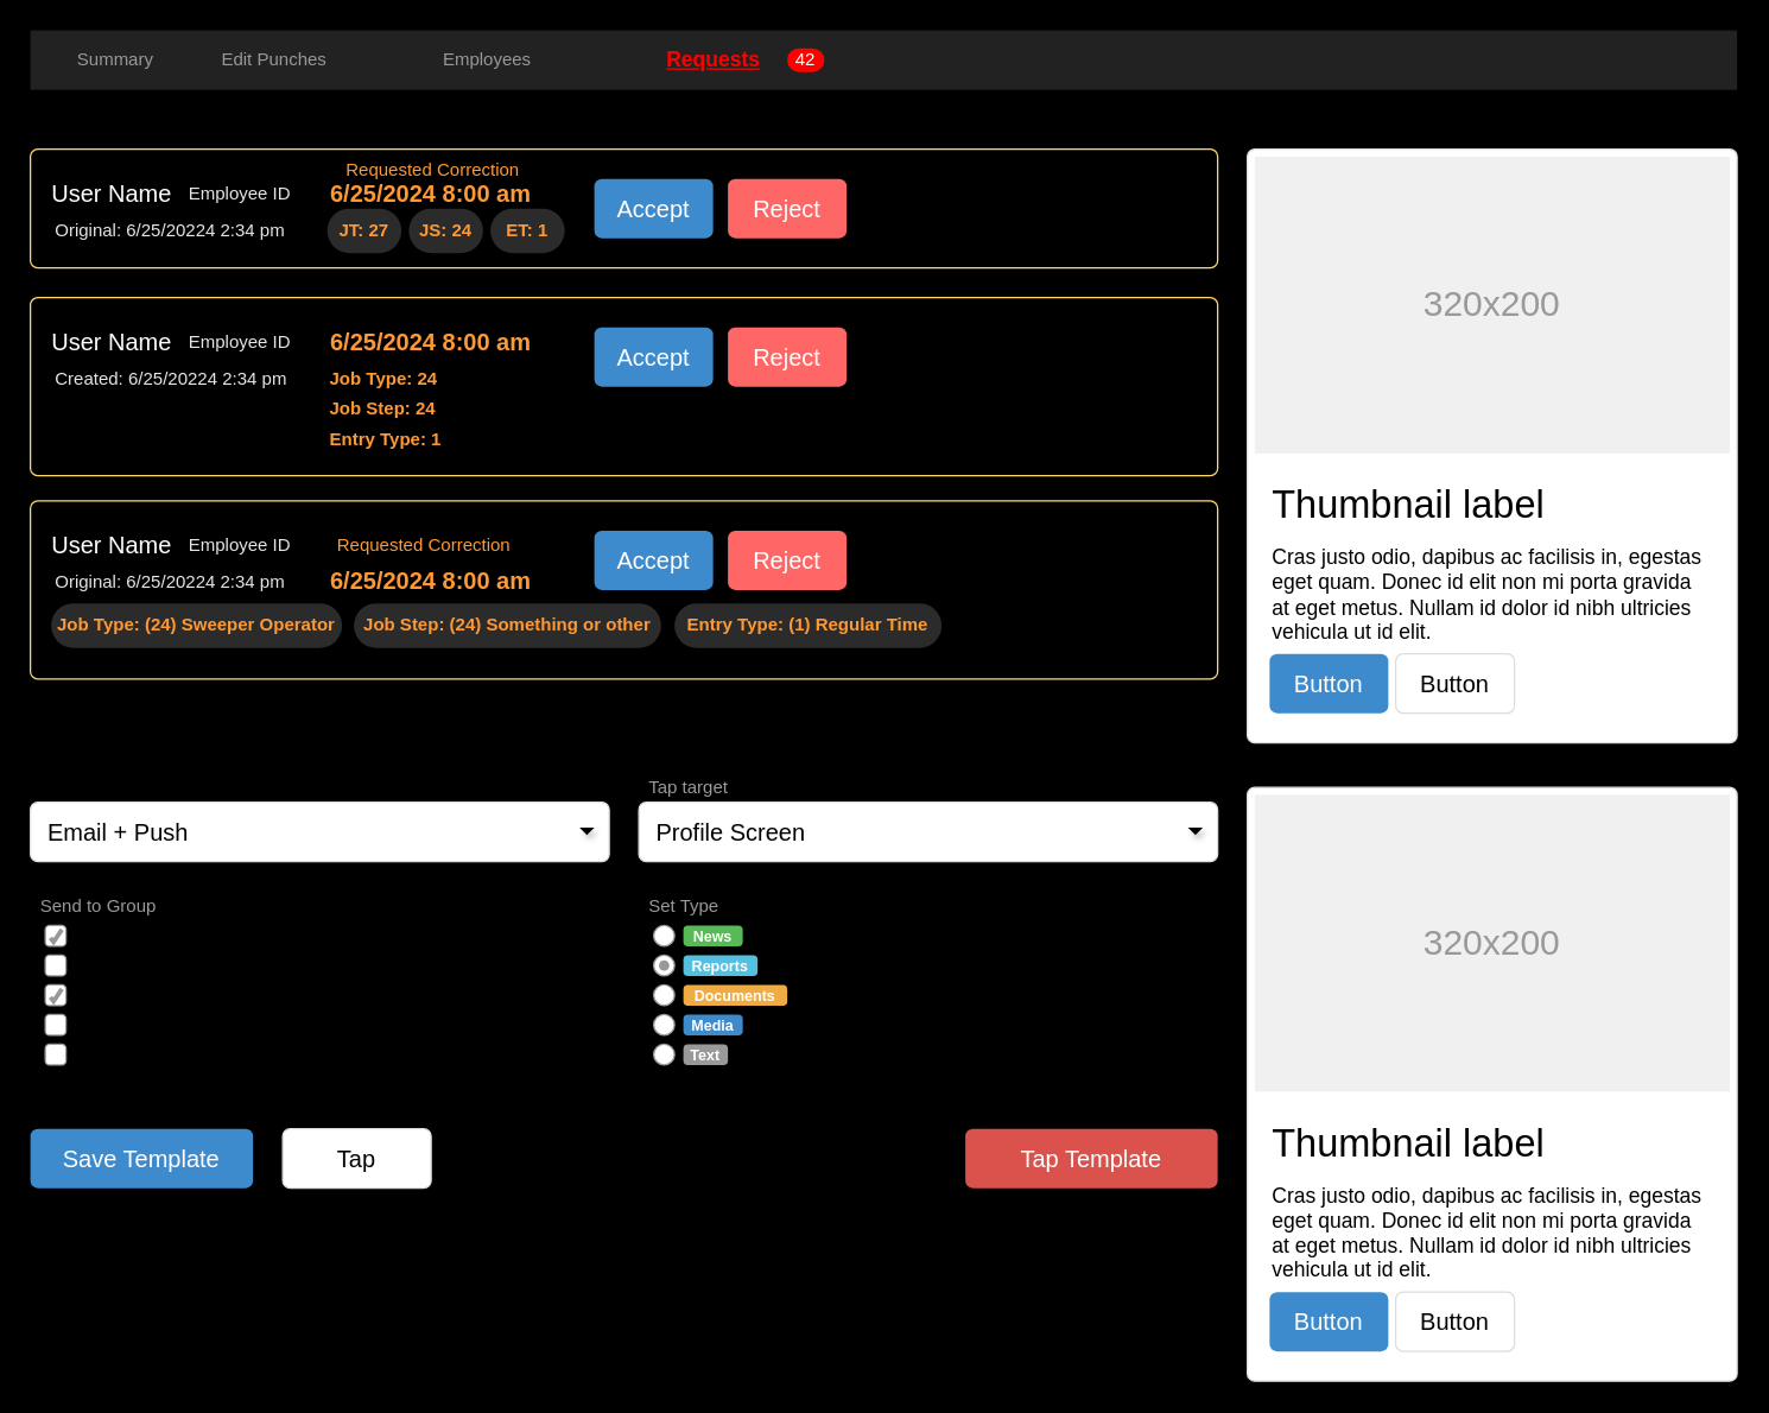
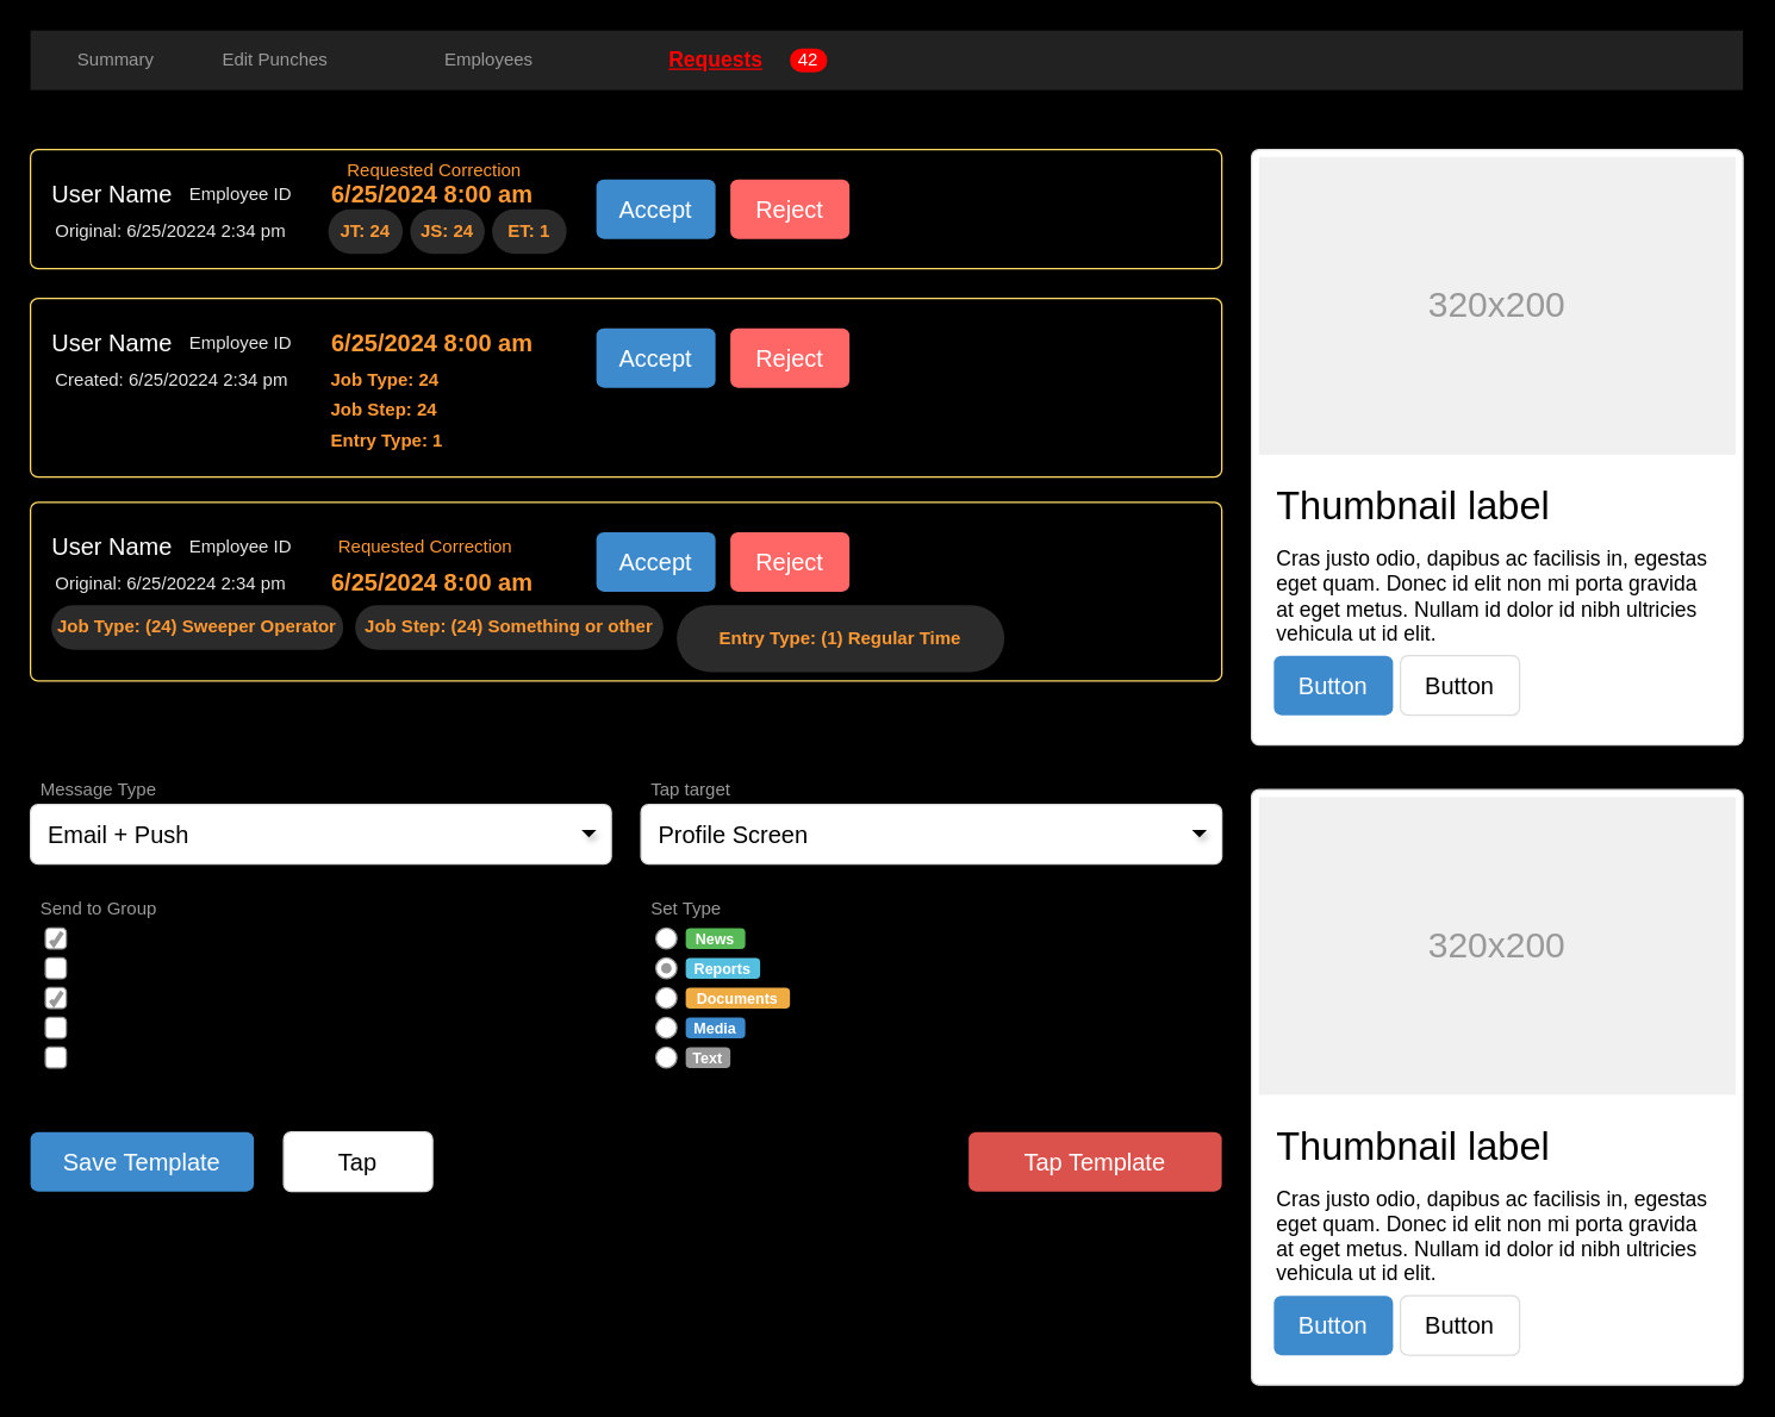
- <mxCell id="52" value="JT: 27" style="text;html=1;align=center;verticalAlign=middle;whiteSpace=wrap;rounded=1;fontSize=12;fontColor=#FF9933;fontStyle=1;fillColor=#2B2B2B;strokeColor=none;absoluteArcSize=0;arcSize=50;imageHeight=24;" parent="1" vertex="1"><mxGeometry x="220" y="140" width="50" height="30" as="geometry" /></mxCell>
+ <mxCell id="52" value="JT: 24" style="text;html=1;align=center;verticalAlign=middle;whiteSpace=wrap;rounded=1;fontSize=12;fontColor=#FF9933;fontStyle=1;fillColor=#2B2B2B;strokeColor=none;absoluteArcSize=0;arcSize=50;imageHeight=24;" parent="1" vertex="1"><mxGeometry x="220" y="140" width="50" height="30" as="geometry" /></mxCell>
- <mxCell id="77" value="Entry Type: (1) Regular Time" style="text;html=1;align=center;verticalAlign=middle;whiteSpace=wrap;rounded=1;fontSize=12;fontColor=#FF9933;fontStyle=1;fillColor=#2B2B2B;strokeColor=none;absoluteArcSize=0;arcSize=50;imageHeight=24;" parent="1" vertex="1"><mxGeometry x="454" y="406" width="180" height="30" as="geometry" /></mxCell>
+ <mxCell id="77" value="Entry Type: (1) Regular Time" style="text;html=1;align=center;verticalAlign=middle;whiteSpace=wrap;rounded=1;fontSize=12;fontColor=#FF9933;fontStyle=1;fillColor=#2B2B2B;strokeColor=none;absoluteArcSize=0;arcSize=50;imageHeight=24;" parent="1" vertex="1"><mxGeometry x="454" y="406" width="220" height="45" as="geometry" /></mxCell>
+ <mxCell id="17" value="Message Type" style="html=1;shadow=0;dashed=0;shape=mxgraph.bootstrap.rect;strokeColor=none;fillColor=none;fontColor=#999999;align=left;spacingLeft=5;whiteSpace=wrap;rounded=0;" parent="1" vertex="1"><mxGeometry x="20" y="520" width="200" height="20" as="geometry" /></mxCell>
